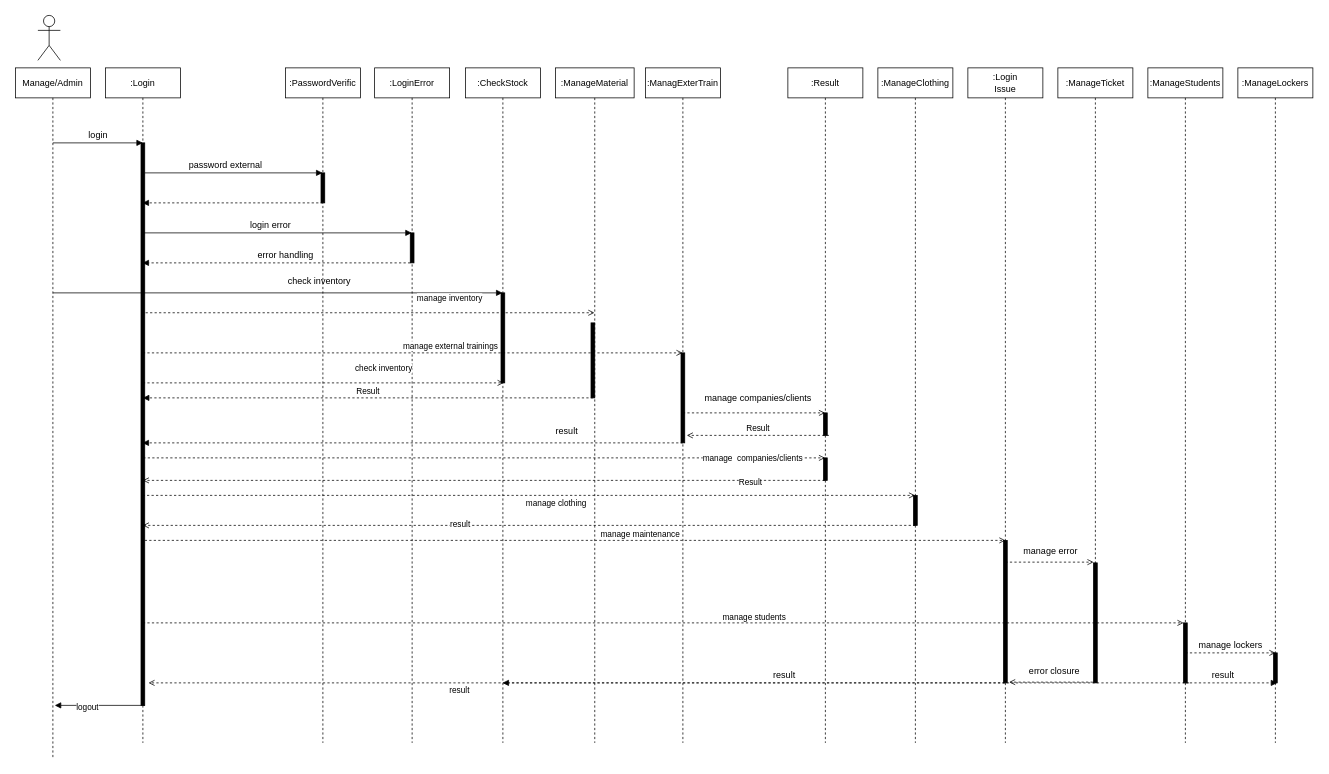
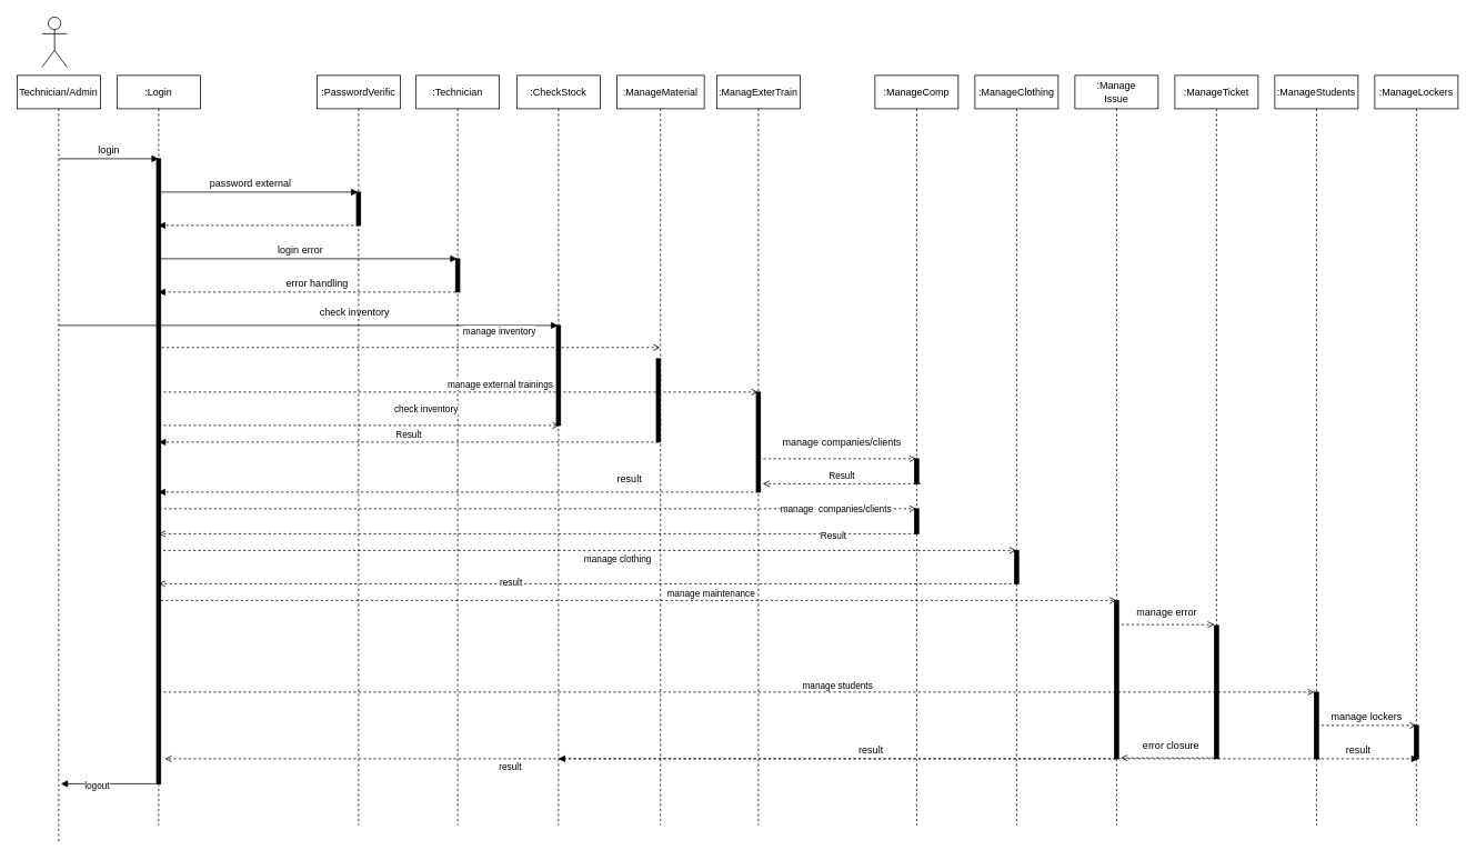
- <mxCell id="45" value="&lt;span style=&quot;&quot;&gt;Manage/Admin&lt;/span&gt;" style="shape=umlLifeline;perimeter=lifelinePerimeter;whiteSpace=wrap;html=1;container=1;collapsible=0;recursiveResize=0;outlineConnect=0;" parent="1" vertex="1"><mxGeometry x="20" y="90" width="100" height="920" as="geometry" /></mxCell>
+ <mxCell id="45" value="&lt;span style=&quot;&quot;&gt;Technician/Admin&lt;/span&gt;" style="shape=umlLifeline;perimeter=lifelinePerimeter;whiteSpace=wrap;html=1;container=1;collapsible=0;recursiveResize=0;outlineConnect=0;" parent="1" vertex="1"><mxGeometry x="20" y="90" width="100" height="920" as="geometry" /></mxCell>
- <mxCell id="14" value=":LoginError" style="shape=umlLifeline;perimeter=lifelinePerimeter;whiteSpace=wrap;html=1;container=1;collapsible=0;recursiveResize=0;outlineConnect=0;" parent="1" vertex="1"><mxGeometry x="499" y="90" width="100" height="900" as="geometry" /></mxCell>
+ <mxCell id="14" value=":Technician" style="shape=umlLifeline;perimeter=lifelinePerimeter;whiteSpace=wrap;html=1;container=1;collapsible=0;recursiveResize=0;outlineConnect=0;" parent="1" vertex="1"><mxGeometry x="499" y="90" width="100" height="900" as="geometry" /></mxCell>
- <mxCell id="24" value=":Result" style="shape=umlLifeline;perimeter=lifelinePerimeter;whiteSpace=wrap;html=1;container=1;collapsible=0;recursiveResize=0;outlineConnect=0;" parent="1" vertex="1"><mxGeometry x="1050" y="90" width="100" height="900" as="geometry" /></mxCell>
+ <mxCell id="24" value=":ManageComp" style="shape=umlLifeline;perimeter=lifelinePerimeter;whiteSpace=wrap;html=1;container=1;collapsible=0;recursiveResize=0;outlineConnect=0;" parent="1" vertex="1"><mxGeometry x="1050" y="90" width="100" height="900" as="geometry" /></mxCell>
- <mxCell id="32" value=":Login&lt;br&gt;Issue" style="shape=umlLifeline;perimeter=lifelinePerimeter;whiteSpace=wrap;html=1;container=1;collapsible=0;recursiveResize=0;outlineConnect=0;" parent="1" vertex="1"><mxGeometry x="1290" y="90" width="100" height="900" as="geometry" /></mxCell>
+ <mxCell id="32" value=":Manage&lt;br&gt;Issue" style="shape=umlLifeline;perimeter=lifelinePerimeter;whiteSpace=wrap;html=1;container=1;collapsible=0;recursiveResize=0;outlineConnect=0;" parent="1" vertex="1"><mxGeometry x="1290" y="90" width="100" height="900" as="geometry" /></mxCell>
